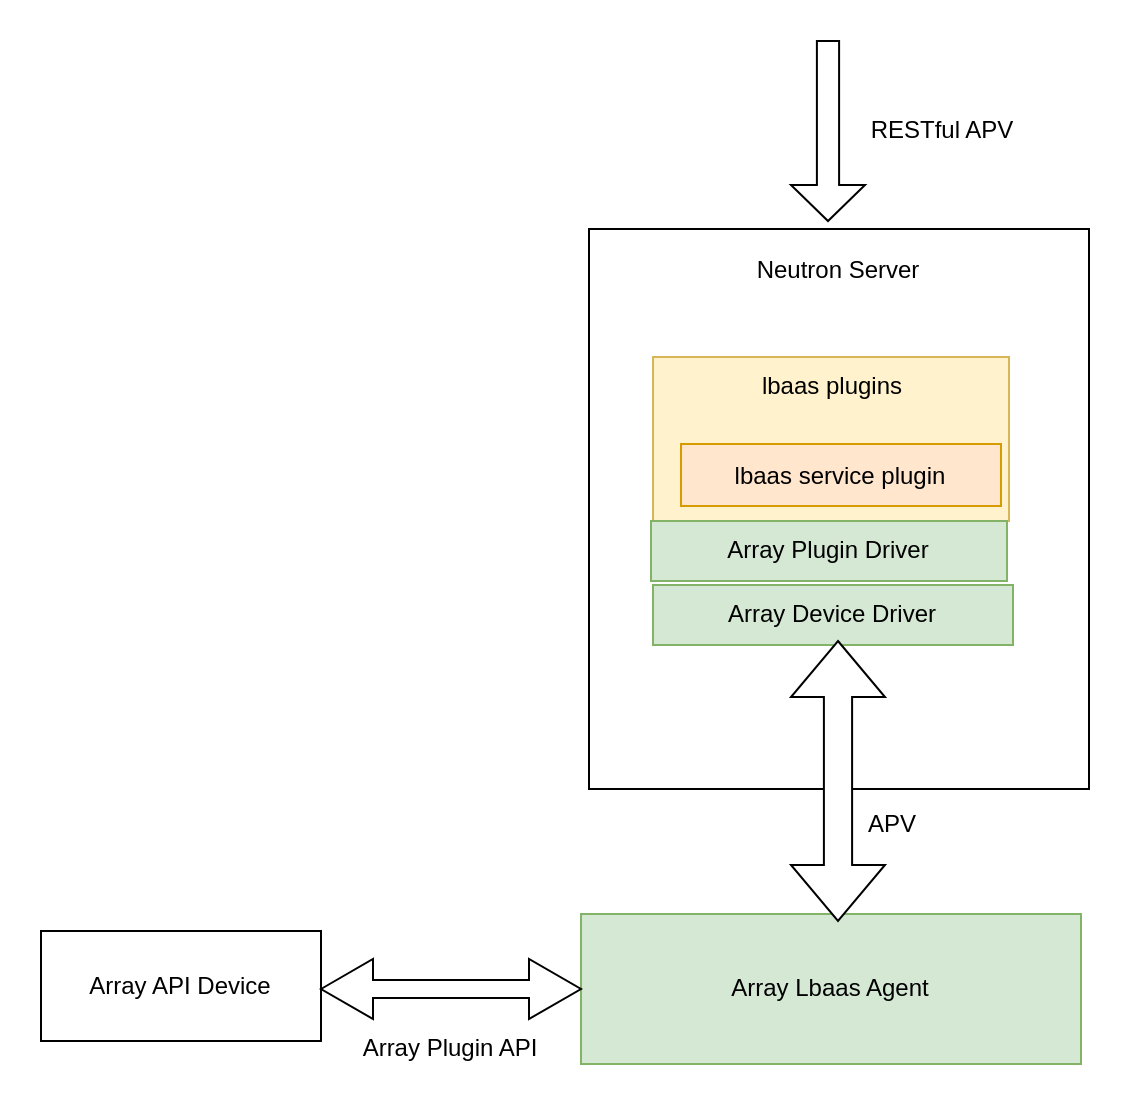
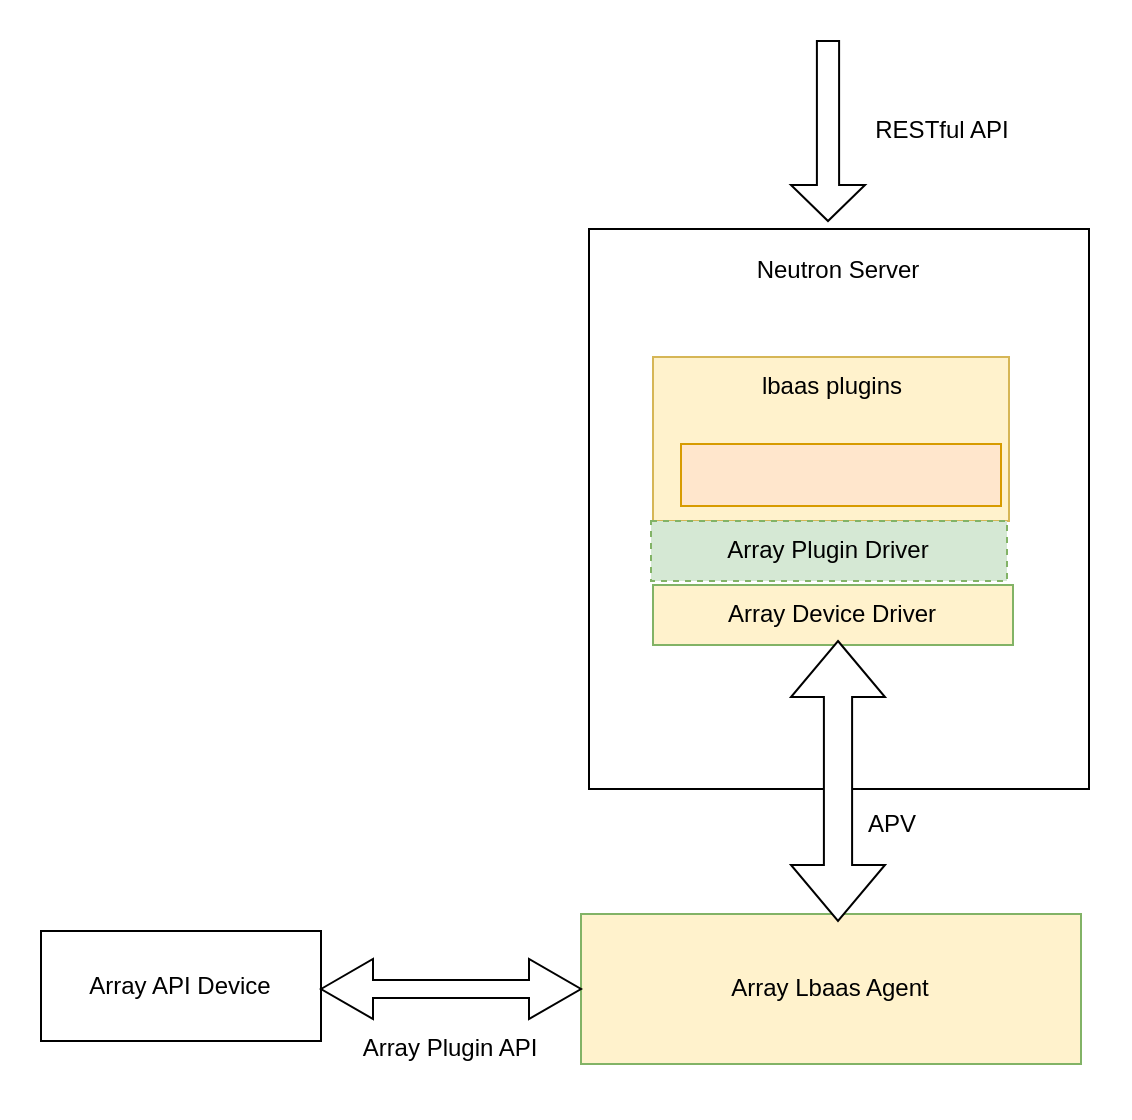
- <mxCell id="9" value="RESTful APV" style="text;html=1;strokeColor=none;fillColor=none;align=center;verticalAlign=middle;whiteSpace=wrap;rounded=0;" parent="1" vertex="1"><mxGeometry x="422.5" y="50.5" width="96" height="29" as="geometry" /></mxCell>
+ <mxCell id="9" value="RESTful API" style="text;html=1;strokeColor=none;fillColor=none;align=center;verticalAlign=middle;whiteSpace=wrap;rounded=0;" parent="1" vertex="1"><mxGeometry x="422.5" y="50.5" width="96" height="29" as="geometry" /></mxCell>
- <mxCell id="13" value="lbaas service plugin" style="text;html=1;align=center;verticalAlign=middle;whiteSpace=wrap;rounded=0;" parent="1" vertex="1"><mxGeometry x="350" y="225" width="140" height="25" as="geometry" /></mxCell>
- <mxCell id="12" value="Array Plugin Driver" style="rounded=0;whiteSpace=wrap;html=1;fillColor=#d5e8d4;strokeColor=#82b366;" parent="1" vertex="1"><mxGeometry x="325" y="260" width="178" height="30" as="geometry" /></mxCell>
+ <mxCell id="12" value="Array Plugin Driver" style="rounded=0;whiteSpace=wrap;html=1;fillColor=#d5e8d4;strokeColor=#82b366;dashed=1;" parent="1" vertex="1"><mxGeometry x="325" y="260" width="178" height="30" as="geometry" /></mxCell>
- <mxCell id="6" value="Array Device Driver" style="rounded=0;whiteSpace=wrap;html=1;fillColor=#d5e8d4;strokeColor=#82b366;" parent="1" vertex="1"><mxGeometry x="326" y="292" width="180" height="30" as="geometry" /></mxCell>
+ <mxCell id="6" value="Array Device Driver" style="rounded=0;whiteSpace=wrap;html=1;fillColor=#fff2cc;strokeColor=#82b366;" parent="1" vertex="1"><mxGeometry x="326" y="292" width="180" height="30" as="geometry" /></mxCell>
- <mxCell id="7" value="Array Lbaas Agent" style="rounded=0;whiteSpace=wrap;html=1;fillColor=#d5e8d4;strokeColor=#82b366;" parent="1" vertex="1"><mxGeometry x="290" y="456.5" width="250" height="75" as="geometry" /></mxCell>
+ <mxCell id="7" value="Array Lbaas Agent" style="rounded=0;whiteSpace=wrap;html=1;fillColor=#fff2cc;strokeColor=#82b366;" parent="1" vertex="1"><mxGeometry x="290" y="456.5" width="250" height="75" as="geometry" /></mxCell>
